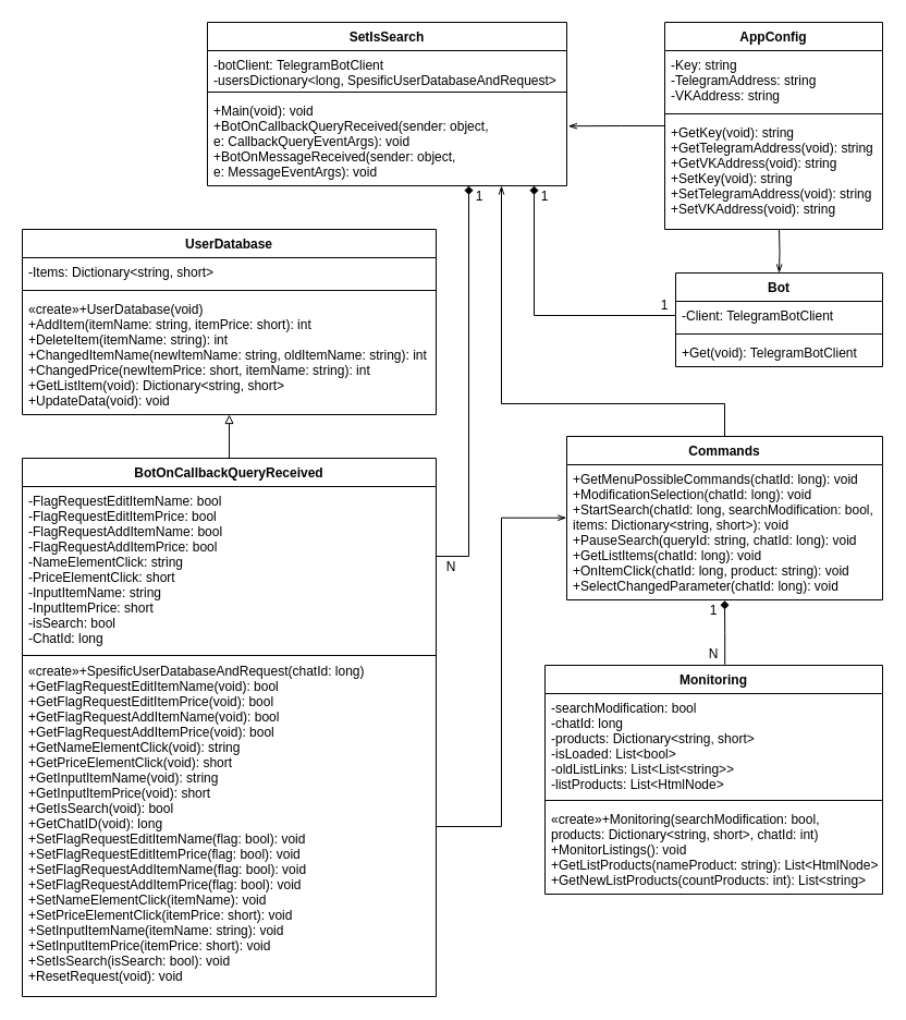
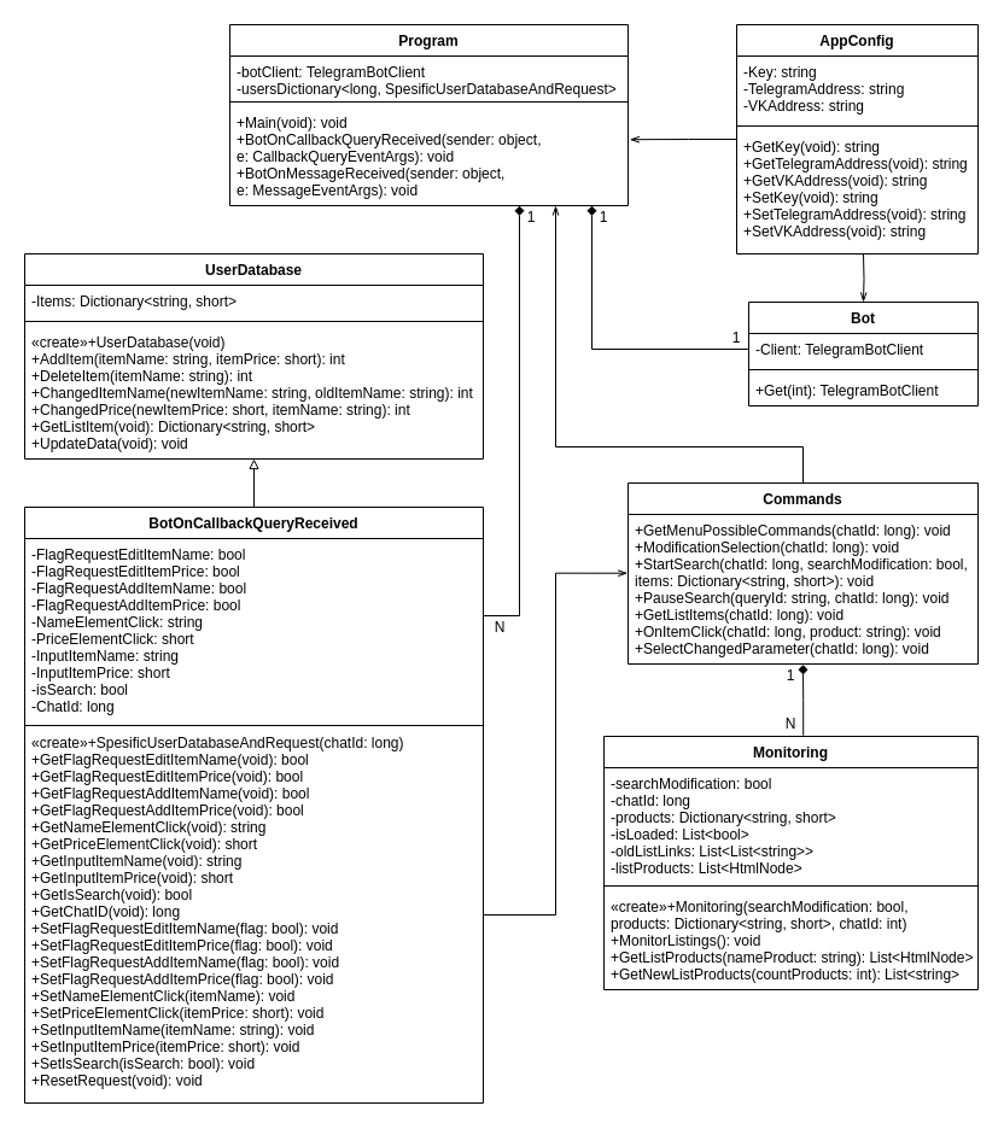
- <mxCell id="18" value="SetIsSearch" style="swimlane;fontStyle=1;align=center;verticalAlign=top;childLayout=stackLayout;horizontal=1;startSize=26;horizontalStack=0;resizeParent=1;resizeParentMax=0;resizeLast=0;collapsible=1;marginBottom=0;fontColor=#000000;" vertex="1" parent="1"><mxGeometry x="190" y="20" width="330" height="150" as="geometry" /></mxCell>
+ <mxCell id="18" value="Program" style="swimlane;fontStyle=1;align=center;verticalAlign=top;childLayout=stackLayout;horizontal=1;startSize=26;horizontalStack=0;resizeParent=1;resizeParentMax=0;resizeLast=0;collapsible=1;marginBottom=0;fontColor=#000000;" vertex="1" parent="1"><mxGeometry x="190" y="20" width="330" height="150" as="geometry" /></mxCell>
- <mxCell id="10" value="+Get(void): TelegramBotClient" style="text;strokeColor=none;fillColor=none;align=left;verticalAlign=top;spacingLeft=4;spacingRight=4;overflow=hidden;rotatable=0;points=[[0,0.5],[1,0.5]];portConstraint=eastwest;" vertex="1" parent="7"><mxGeometry y="60" width="190" height="26" as="geometry" /></mxCell>
+ <mxCell id="10" value="+Get(int): TelegramBotClient" style="text;strokeColor=none;fillColor=none;align=left;verticalAlign=top;spacingLeft=4;spacingRight=4;overflow=hidden;rotatable=0;points=[[0,0.5],[1,0.5]];portConstraint=eastwest;" vertex="1" parent="7"><mxGeometry y="60" width="190" height="26" as="geometry" /></mxCell>
